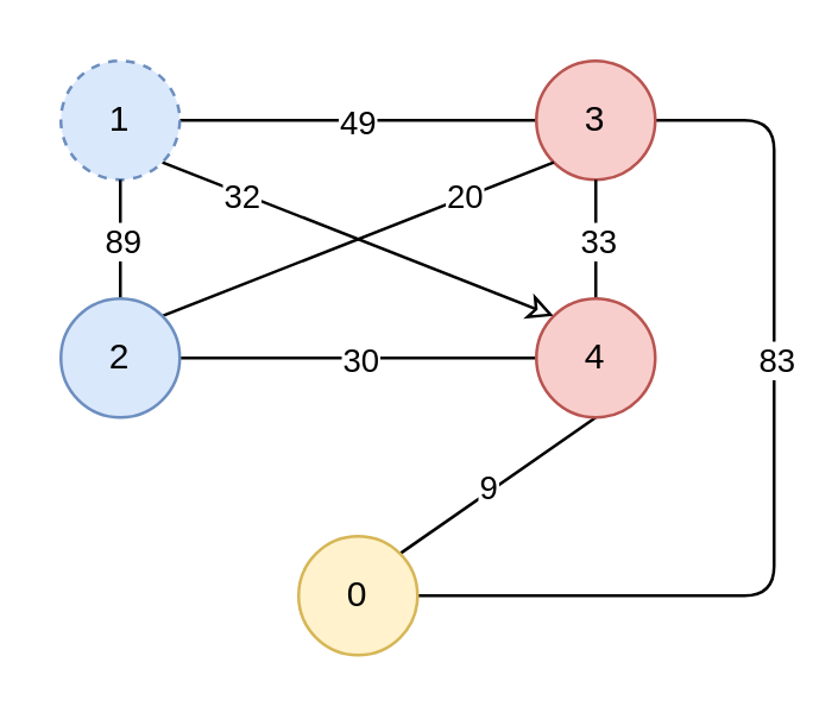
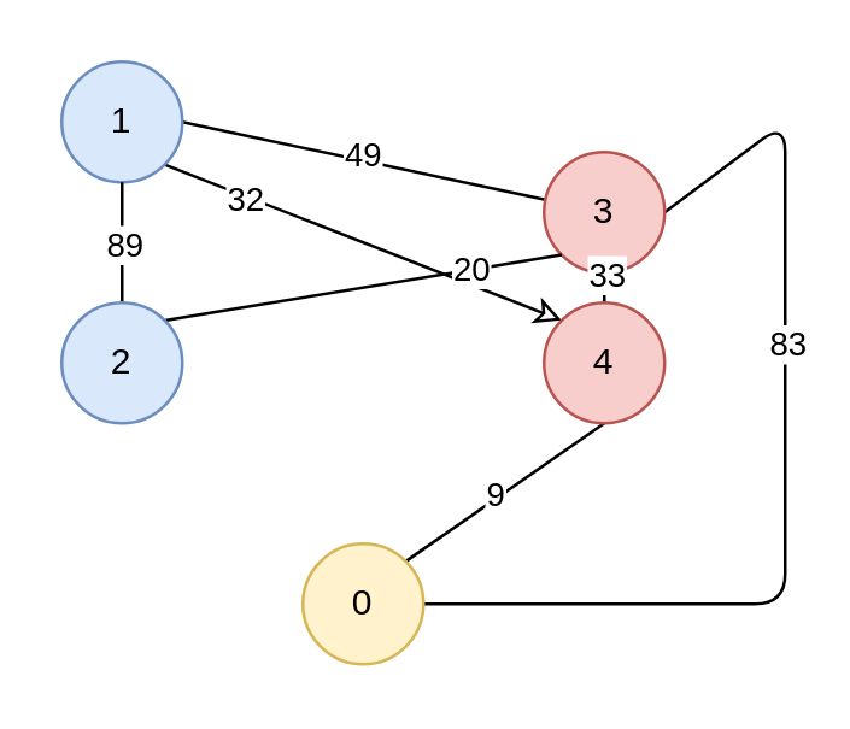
- <mxCell id="6" value="1" style="ellipse;whiteSpace=wrap;html=1;aspect=fixed;fillColor=#dae8fc;strokeColor=#6c8ebf;dashed=1;" parent="1" vertex="1"><mxGeometry x="20" y="20" width="40" height="40" as="geometry" /></mxCell>
+ <mxCell id="6" value="1" style="ellipse;whiteSpace=wrap;html=1;aspect=fixed;fillColor=#dae8fc;strokeColor=#6c8ebf;" parent="1" vertex="1"><mxGeometry x="20" y="20" width="40" height="40" as="geometry" /></mxCell>
- <mxCell id="9" value="3" style="ellipse;whiteSpace=wrap;html=1;aspect=fixed;fillColor=#f8cecc;strokeColor=#b85450;" parent="1" vertex="1"><mxGeometry x="180" y="20" width="40" height="40" as="geometry" /></mxCell>
+ <mxCell id="9" value="3" style="ellipse;whiteSpace=wrap;html=1;aspect=fixed;fillColor=#f8cecc;strokeColor=#b85450;" parent="1" vertex="1"><mxGeometry x="180" y="50" width="40" height="40" as="geometry" /></mxCell>
- <mxCell id="12" style="edgeStyle=none;rounded=0;orthogonalLoop=1;jettySize=auto;html=1;exitX=1;exitY=0.5;exitDx=0;exitDy=0;endArrow=none;endFill=0;strokeColor=default;" parent="1" source="16" target="21" edge="1"><mxGeometry relative="1" as="geometry" /></mxCell>
- <mxCell id="13" value="30" style="edgeLabel;html=1;align=center;verticalAlign=middle;resizable=0;points=[];" vertex="1" connectable="0" parent="12"><mxGeometry x="0.179" y="-1" relative="1" as="geometry"><mxPoint x="-11" y="-1" as="offset" /></mxGeometry></mxCell>
